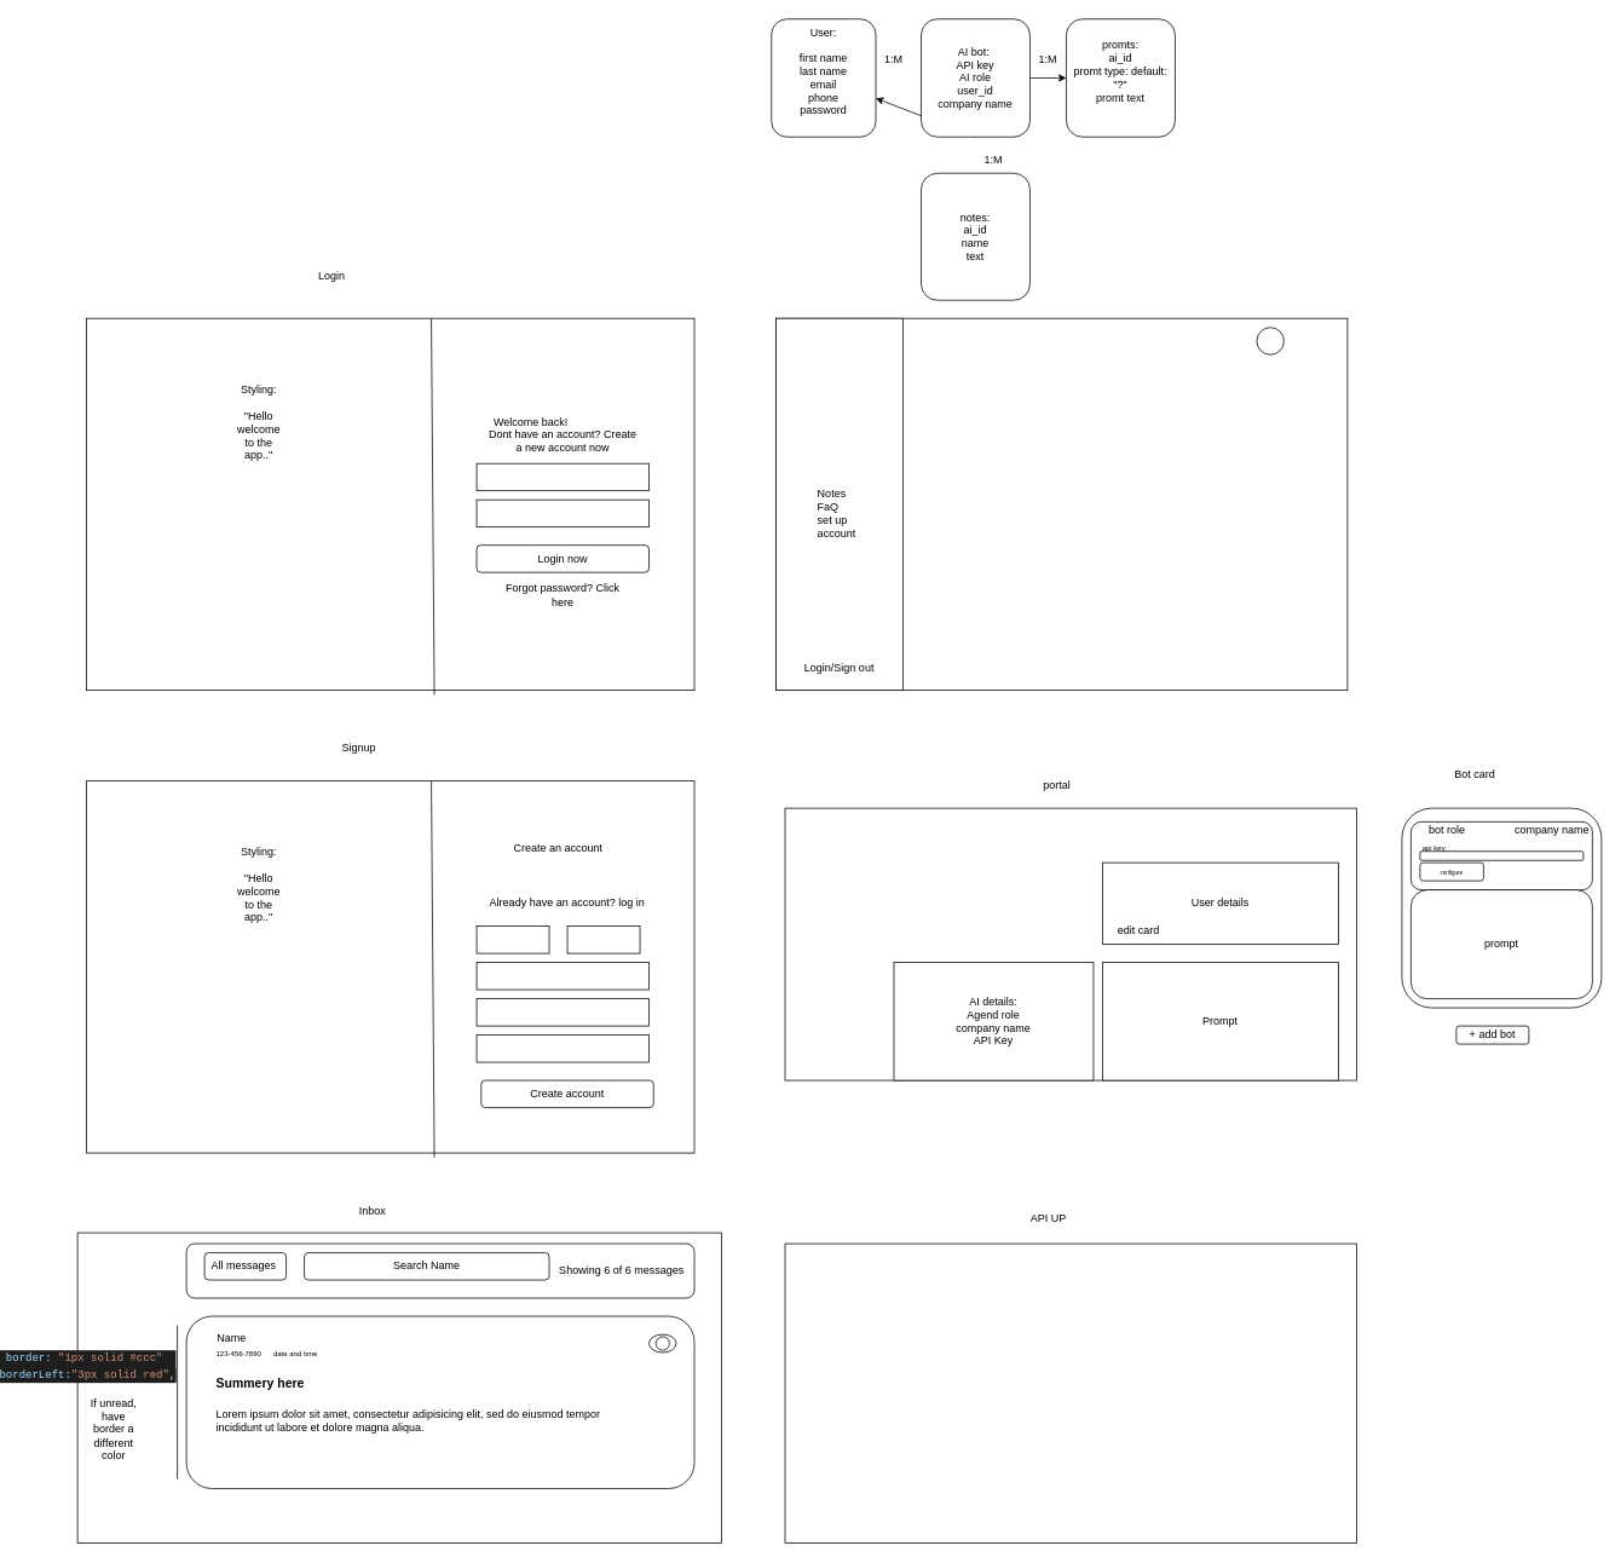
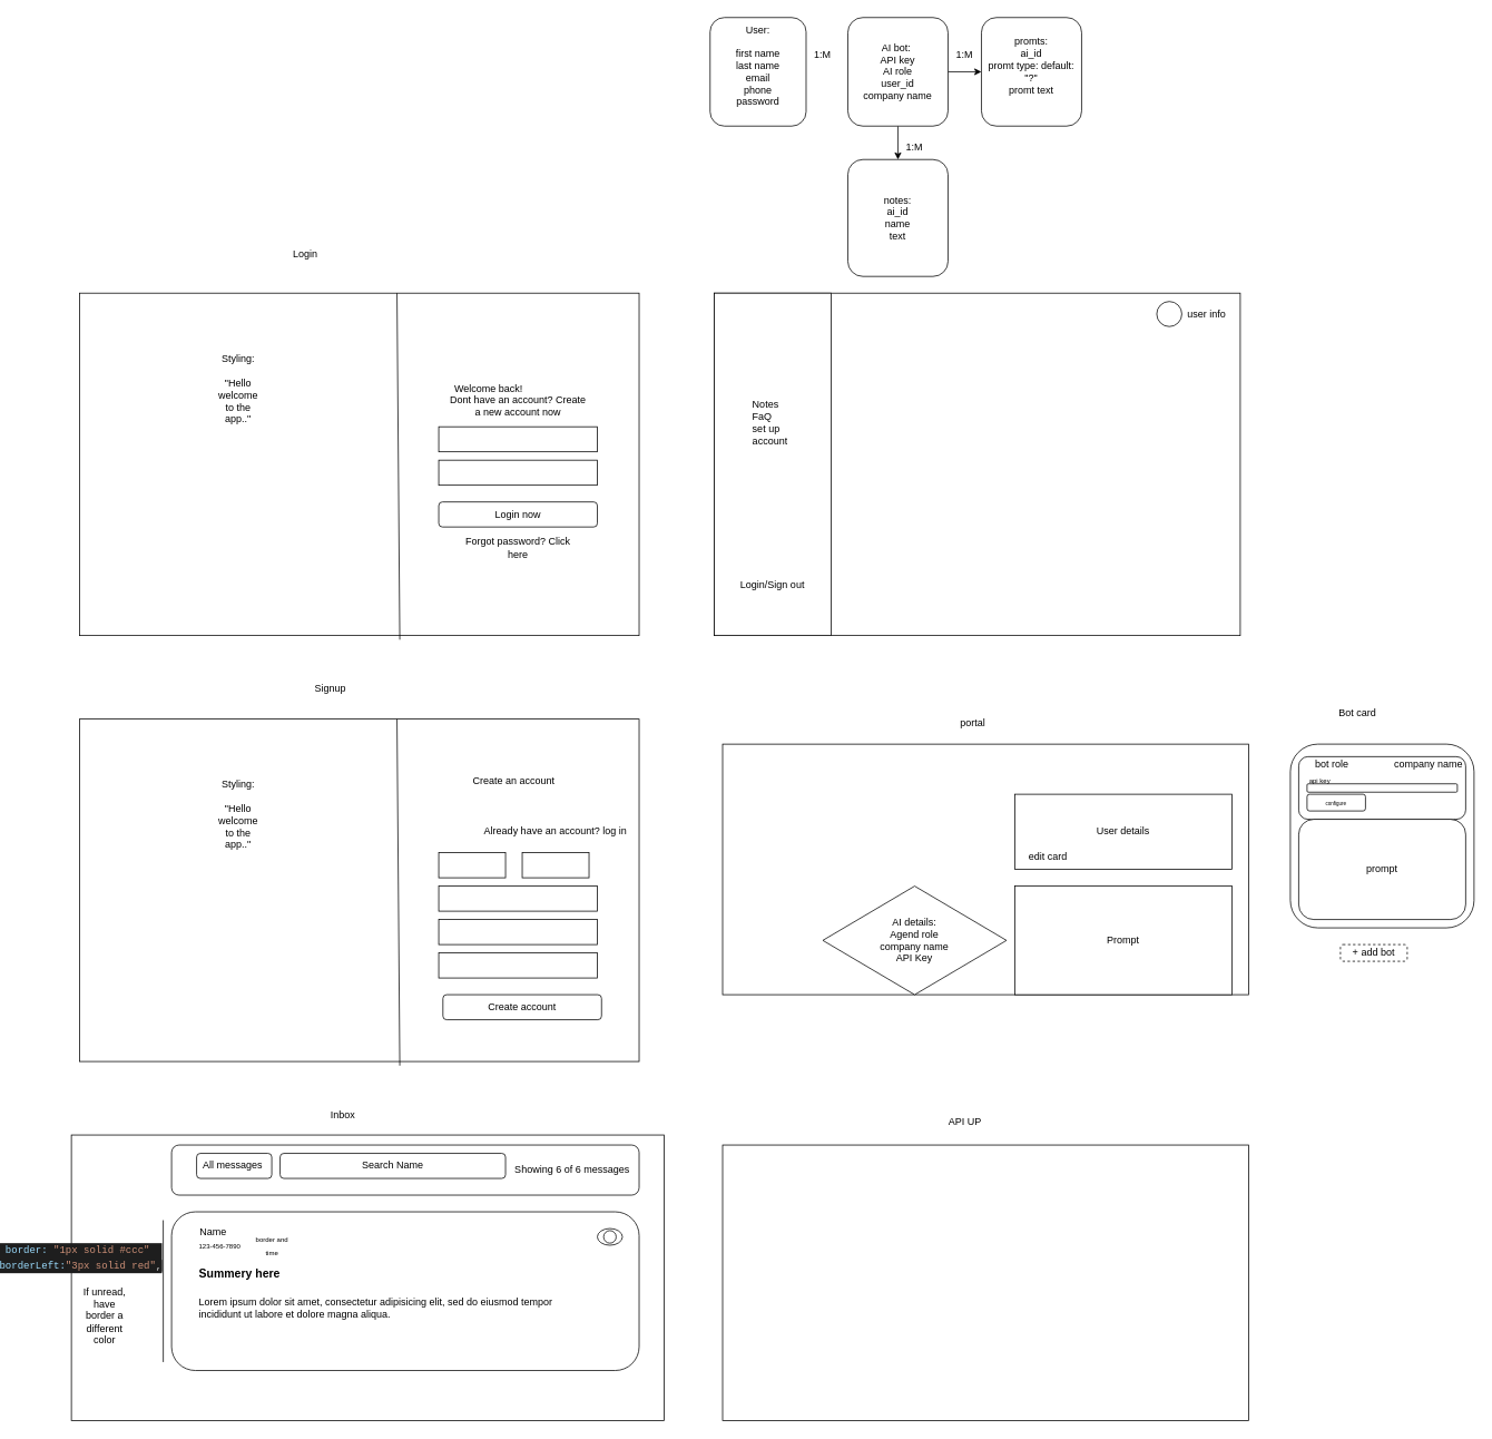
- <mxCell id="22" style="edgeStyle=none;html=1;exitX=0.5;exitY=1;exitDx=0;exitDy=0;" parent="1" source="23" target="2" edge="1"><mxGeometry relative="1" as="geometry" /></mxCell>
+ <mxCell id="22" style="edgeStyle=none;html=1;exitX=0.5;exitY=1;exitDx=0;exitDy=0;" parent="1" source="23" target="27" edge="1"><mxGeometry relative="1" as="geometry" /></mxCell>
+ <mxCell id="18" value="user info" style="text;html=1;align=center;verticalAlign=middle;whiteSpace=wrap;rounded=0;" parent="12" vertex="1"><mxGeometry x="560" y="10" width="60" height="30" as="geometry" /></mxCell>
- <mxCell id="15" value="Notes&lt;br&gt;&lt;div&gt;FaQ&lt;/div&gt;&lt;div&gt;set up&lt;/div&gt;&lt;div&gt;account&lt;/div&gt;" style="text;strokeColor=none;fillColor=none;align=left;verticalAlign=middle;spacingLeft=4;spacingRight=4;overflow=hidden;points=[[0,0.5],[1,0.5]];portConstraint=eastwest;rotatable=0;whiteSpace=wrap;html=1;" parent="12" vertex="1"><mxGeometry x="40" y="160" width="80" height="110" as="geometry" /></mxCell>
+ <mxCell id="15" value="Notes&lt;br&gt;&lt;div&gt;FaQ&lt;/div&gt;&lt;div&gt;set up&lt;/div&gt;&lt;div&gt;account&lt;/div&gt;" style="text;strokeColor=none;fillColor=none;align=left;verticalAlign=middle;spacingLeft=4;spacingRight=4;overflow=hidden;points=[[0,0.5],[1,0.5]];portConstraint=eastwest;rotatable=0;whiteSpace=wrap;html=1;" parent="12" vertex="1"><mxGeometry x="40" y="100" width="80" height="110" as="geometry" /></mxCell>
- <mxCell id="16" value="Login/Sign out" style="text;html=1;align=center;verticalAlign=middle;whiteSpace=wrap;rounded=0;" parent="12" vertex="1"><mxGeometry x="25" y="370" width="90" height="30" as="geometry" /></mxCell>
+ <mxCell id="16" value="Login/Sign out" style="text;html=1;align=center;verticalAlign=middle;whiteSpace=wrap;rounded=0;" parent="12" vertex="1"><mxGeometry x="25" y="335" width="90" height="30" as="geometry" /></mxCell>
- <mxCell id="43" value="Already have an account? log in" style="text;html=1;align=center;verticalAlign=middle;whiteSpace=wrap;rounded=0;" parent="1" vertex="1"><mxGeometry x="480" y="980" width="180" height="30" as="geometry" /></mxCell>
+ <mxCell id="43" value="Already have an account? log in" style="text;html=1;align=center;verticalAlign=middle;whiteSpace=wrap;rounded=0;" parent="1" vertex="1"><mxGeometry x="520" y="980" width="180" height="30" as="geometry" /></mxCell>
- <mxCell id="10" value="AI details:&lt;br&gt;Agend role&lt;br&gt;company name&lt;br&gt;API Key" style="rounded=0;whiteSpace=wrap;html=1;" parent="4" vertex="1"><mxGeometry x="120" y="170" width="220" height="130" as="geometry" /></mxCell>
+ <mxCell id="10" value="AI details:&lt;br&gt;Agend role&lt;br&gt;company name&lt;br&gt;API Key" style="rhombus;whiteSpace=wrap;html=1;" parent="4" vertex="1"><mxGeometry x="120" y="170" width="220" height="130" as="geometry" /></mxCell>
- <mxCell id="60" value="+ add bot" style="rounded=1;whiteSpace=wrap;html=1;" parent="1" vertex="1"><mxGeometry x="1550" y="1130" width="80" height="20" as="geometry" /></mxCell>
+ <mxCell id="60" value="+ add bot" style="rounded=1;whiteSpace=wrap;html=1;dashed=1;" parent="1" vertex="1"><mxGeometry x="1550" y="1130" width="80" height="20" as="geometry" /></mxCell>
- <mxCell id="64" value="All messages&amp;nbsp;" style="rounded=1;whiteSpace=wrap;html=1;" parent="1" vertex="1"><mxGeometry x="170" y="1380" width="90" height="30" as="geometry" /></mxCell>
+ <mxCell id="64" value="All messages&amp;nbsp;" style="rounded=1;whiteSpace=wrap;html=1;" parent="1" vertex="1"><mxGeometry x="180" y="1380" width="90" height="30" as="geometry" /></mxCell>
- <mxCell id="69" value="&lt;font style=&quot;font-size: 8px;&quot;&gt;date and time&lt;/font&gt;" style="text;html=1;align=center;verticalAlign=middle;whiteSpace=wrap;rounded=0;" parent="1" vertex="1"><mxGeometry x="245" y="1475" width="51" height="30" as="geometry" /></mxCell>
+ <mxCell id="69" value="&lt;font style=&quot;font-size: 8px;&quot;&gt;border and time&lt;/font&gt;" style="text;html=1;align=center;verticalAlign=middle;whiteSpace=wrap;rounded=0;" parent="1" vertex="1"><mxGeometry x="245" y="1475" width="51" height="30" as="geometry" /></mxCell>
